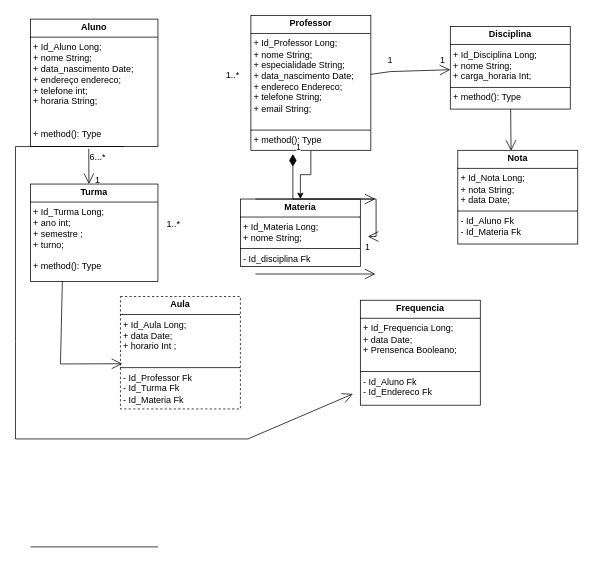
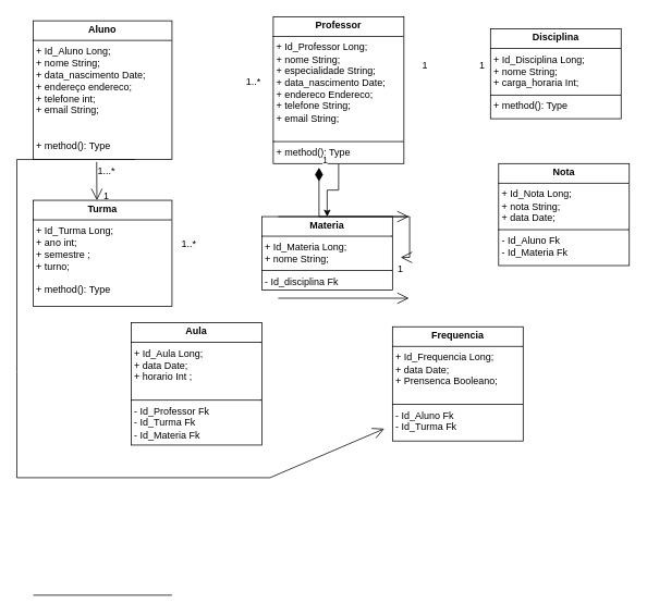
- <mxCell id="2" value="&lt;p style=&quot;margin:0px;margin-top:4px;text-align:center;&quot;&gt;&lt;b&gt;Aluno&lt;/b&gt;&lt;/p&gt;&lt;hr size=&quot;1&quot; style=&quot;border-style:solid;&quot;&gt;&lt;p style=&quot;margin:0px;margin-left:4px;&quot;&gt;+ Id_Aluno Long;&lt;/p&gt;&lt;p style=&quot;margin:0px;margin-left:4px;&quot;&gt;+ nome String;&lt;/p&gt;&lt;p style=&quot;margin:0px;margin-left:4px;&quot;&gt;+ data_nascimento Date;&lt;/p&gt;&lt;p style=&quot;margin:0px;margin-left:4px;&quot;&gt;+ endereço endereco;&lt;/p&gt;&lt;p style=&quot;margin:0px;margin-left:4px;&quot;&gt;+ telefone int;&lt;/p&gt;&lt;p style=&quot;margin:0px;margin-left:4px;&quot;&gt;+ horaria String;&lt;/p&gt;&lt;p style=&quot;margin:0px;margin-left:4px;&quot;&gt;&lt;/p&gt;&lt;p style=&quot;margin:0px;margin-left:4px;&quot;&gt;&lt;br&gt;&lt;/p&gt;&lt;p style=&quot;margin:0px;margin-left:4px;&quot;&gt;&lt;br&gt;&lt;/p&gt;&lt;p style=&quot;margin:0px;margin-left:4px;&quot;&gt;+ method(): Type&lt;/p&gt;" style="verticalAlign=top;align=left;overflow=fill;html=1;whiteSpace=wrap;" vertex="1" parent="1"><mxGeometry x="40" y="25" width="170" height="170" as="geometry" /></mxCell>
+ <mxCell id="2" value="&lt;p style=&quot;margin:0px;margin-top:4px;text-align:center;&quot;&gt;&lt;b&gt;Aluno&lt;/b&gt;&lt;/p&gt;&lt;hr size=&quot;1&quot; style=&quot;border-style:solid;&quot;&gt;&lt;p style=&quot;margin:0px;margin-left:4px;&quot;&gt;+ Id_Aluno Long;&lt;/p&gt;&lt;p style=&quot;margin:0px;margin-left:4px;&quot;&gt;+ nome String;&lt;/p&gt;&lt;p style=&quot;margin:0px;margin-left:4px;&quot;&gt;+ data_nascimento Date;&lt;/p&gt;&lt;p style=&quot;margin:0px;margin-left:4px;&quot;&gt;+ endereço endereco;&lt;/p&gt;&lt;p style=&quot;margin:0px;margin-left:4px;&quot;&gt;+ telefone int;&lt;/p&gt;&lt;p style=&quot;margin:0px;margin-left:4px;&quot;&gt;+ email String;&lt;/p&gt;&lt;p style=&quot;margin:0px;margin-left:4px;&quot;&gt;&lt;/p&gt;&lt;p style=&quot;margin:0px;margin-left:4px;&quot;&gt;&lt;br&gt;&lt;/p&gt;&lt;p style=&quot;margin:0px;margin-left:4px;&quot;&gt;&lt;br&gt;&lt;/p&gt;&lt;p style=&quot;margin:0px;margin-left:4px;&quot;&gt;+ method(): Type&lt;/p&gt;" style="verticalAlign=top;align=left;overflow=fill;html=1;whiteSpace=wrap;" vertex="1" parent="1"><mxGeometry x="40" y="25" width="170" height="170" as="geometry" /></mxCell>
- <mxCell id="17" value="" style="endArrow=open;endFill=1;endSize=12;html=1;rounded=0;" edge="1" parent="1" source="4" target="6"><mxGeometry width="160" relative="1" as="geometry"><mxPoint x="440" y="95" as="sourcePoint" /><mxPoint x="600" y="95" as="targetPoint" /><Array as="points"><mxPoint x="520" y="95" /></Array></mxGeometry></mxCell>
- <mxCell id="23" value="" style="endArrow=open;endFill=1;endSize=12;html=1;rounded=0;entryX=0.444;entryY=0.005;entryDx=0;entryDy=0;entryPerimeter=0;" edge="1" parent="1" source="6" target="9"><mxGeometry width="160" relative="1" as="geometry"><mxPoint x="620" y="109.5" as="sourcePoint" /><mxPoint x="780" y="109.5" as="targetPoint" /></mxGeometry></mxCell>
- <mxCell id="13" value="6...*" style="text;html=1;align=center;verticalAlign=middle;whiteSpace=wrap;rounded=0;" vertex="1" parent="1"><mxGeometry x="100" y="195" width="60" height="30" as="geometry" /></mxCell>
+ <mxCell id="13" value="1...*" style="text;html=1;align=center;verticalAlign=middle;whiteSpace=wrap;rounded=0;" vertex="1" parent="1"><mxGeometry x="100" y="195" width="60" height="30" as="geometry" /></mxCell>
- <mxCell id="10" value="&lt;p style=&quot;margin:0px;margin-top:4px;text-align:center;&quot;&gt;&lt;b&gt;Frequencia&lt;/b&gt;&lt;/p&gt;&lt;hr size=&quot;1&quot; style=&quot;border-style:solid;&quot;&gt;&lt;p style=&quot;margin:0px;margin-left:4px;&quot;&gt;+ Id_Frequencia Long;&lt;/p&gt;&lt;p style=&quot;margin:0px;margin-left:4px;&quot;&gt;&lt;span style=&quot;background-color: initial;&quot;&gt;+ data Date;&lt;/span&gt;&lt;/p&gt;&lt;p style=&quot;margin: 0px 0px 0px 4px;&quot;&gt;+ Prensenca Booleano;&lt;/p&gt;&lt;div&gt;&lt;br&gt;&lt;/div&gt;&lt;hr size=&quot;1&quot; style=&quot;border-style:solid;&quot;&gt;&lt;p style=&quot;margin:0px;margin-left:4px;&quot;&gt;- Id_Aluno Fk&lt;/p&gt;&lt;p style=&quot;margin:0px;margin-left:4px;&quot;&gt;- Id_Endereco Fk&lt;/p&gt;&lt;p style=&quot;margin:0px;margin-left:4px;&quot;&gt;&lt;br&gt;&lt;/p&gt;" style="verticalAlign=top;align=left;overflow=fill;html=1;whiteSpace=wrap;" vertex="1" parent="1"><mxGeometry x="480" y="400" width="160" height="140" as="geometry" /></mxCell>
+ <mxCell id="10" value="&lt;p style=&quot;margin:0px;margin-top:4px;text-align:center;&quot;&gt;&lt;b&gt;Frequencia&lt;/b&gt;&lt;/p&gt;&lt;hr size=&quot;1&quot; style=&quot;border-style:solid;&quot;&gt;&lt;p style=&quot;margin:0px;margin-left:4px;&quot;&gt;+ Id_Frequencia Long;&lt;/p&gt;&lt;p style=&quot;margin:0px;margin-left:4px;&quot;&gt;&lt;span style=&quot;background-color: initial;&quot;&gt;+ data Date;&lt;/span&gt;&lt;/p&gt;&lt;p style=&quot;margin: 0px 0px 0px 4px;&quot;&gt;+ Prensenca Booleano;&lt;/p&gt;&lt;div&gt;&lt;br&gt;&lt;/div&gt;&lt;hr size=&quot;1&quot; style=&quot;border-style:solid;&quot;&gt;&lt;p style=&quot;margin:0px;margin-left:4px;&quot;&gt;- Id_Aluno Fk&lt;/p&gt;&lt;p style=&quot;margin:0px;margin-left:4px;&quot;&gt;- Id_Turma Fk&lt;/p&gt;&lt;p style=&quot;margin:0px;margin-left:4px;&quot;&gt;&lt;br&gt;&lt;/p&gt;" style="verticalAlign=top;align=left;overflow=fill;html=1;whiteSpace=wrap;" vertex="1" parent="1"><mxGeometry x="480" y="400" width="160" height="140" as="geometry" /></mxCell>
- <mxCell id="26" value="" style="endArrow=open;endFill=1;endSize=12;html=1;rounded=0;entryX=0.015;entryY=0.598;entryDx=0;entryDy=0;entryPerimeter=0;exitX=0.25;exitY=1;exitDx=0;exitDy=0;" edge="1" parent="1" source="7" target="11"><mxGeometry width="160" relative="1" as="geometry"><mxPoint x="50" y="355" as="sourcePoint" /><mxPoint x="210" y="355" as="targetPoint" /><Array as="points"><mxPoint x="80" y="485" /></Array></mxGeometry></mxCell>
- <mxCell id="11" value="&lt;p style=&quot;margin:0px;margin-top:4px;text-align:center;&quot;&gt;&lt;b&gt;Aula&lt;/b&gt;&lt;/p&gt;&lt;hr size=&quot;1&quot; style=&quot;border-style:solid;&quot;&gt;&lt;p style=&quot;margin:0px;margin-left:4px;&quot;&gt;+ Id_Aula Long;&lt;/p&gt;&lt;p style=&quot;margin:0px;margin-left:4px;&quot;&gt;&lt;span style=&quot;background-color: initial;&quot;&gt;+ data Date;&lt;/span&gt;&lt;/p&gt;&lt;p style=&quot;margin: 0px 0px 0px 4px;&quot;&gt;+ horario Int ;&lt;/p&gt;&lt;div&gt;&lt;br&gt;&lt;/div&gt;&lt;hr size=&quot;1&quot; style=&quot;border-style:solid;&quot;&gt;&lt;p style=&quot;margin:0px;margin-left:4px;&quot;&gt;- Id_Professor Fk&lt;/p&gt;&lt;p style=&quot;margin:0px;margin-left:4px;&quot;&gt;- Id_Turma Fk&lt;/p&gt;&lt;p style=&quot;margin: 0px 0px 0px 4px;&quot;&gt;- Id_Materia Fk&lt;/p&gt;&lt;p style=&quot;margin: 0px 0px 0px 4px;&quot;&gt;&lt;br&gt;&lt;/p&gt;&lt;p style=&quot;margin:0px;margin-left:4px;&quot;&gt;&lt;br&gt;&lt;/p&gt;" style="verticalAlign=top;align=left;overflow=fill;html=1;whiteSpace=wrap;dashed=1;" vertex="1" parent="1"><mxGeometry x="160" y="395" width="160" height="150" as="geometry" /></mxCell>
+ <mxCell id="11" value="&lt;p style=&quot;margin:0px;margin-top:4px;text-align:center;&quot;&gt;&lt;b&gt;Aula&lt;/b&gt;&lt;/p&gt;&lt;hr size=&quot;1&quot; style=&quot;border-style:solid;&quot;&gt;&lt;p style=&quot;margin:0px;margin-left:4px;&quot;&gt;+ Id_Aula Long;&lt;/p&gt;&lt;p style=&quot;margin:0px;margin-left:4px;&quot;&gt;&lt;span style=&quot;background-color: initial;&quot;&gt;+ data Date;&lt;/span&gt;&lt;/p&gt;&lt;p style=&quot;margin: 0px 0px 0px 4px;&quot;&gt;+ horario Int ;&lt;/p&gt;&lt;div&gt;&lt;br&gt;&lt;/div&gt;&lt;hr size=&quot;1&quot; style=&quot;border-style:solid;&quot;&gt;&lt;p style=&quot;margin:0px;margin-left:4px;&quot;&gt;- Id_Professor Fk&lt;/p&gt;&lt;p style=&quot;margin:0px;margin-left:4px;&quot;&gt;- Id_Turma Fk&lt;/p&gt;&lt;p style=&quot;margin: 0px 0px 0px 4px;&quot;&gt;- Id_Materia Fk&lt;/p&gt;&lt;p style=&quot;margin: 0px 0px 0px 4px;&quot;&gt;&lt;br&gt;&lt;/p&gt;&lt;p style=&quot;margin:0px;margin-left:4px;&quot;&gt;&lt;br&gt;&lt;/p&gt;" style="verticalAlign=top;align=left;overflow=fill;html=1;whiteSpace=wrap;" vertex="1" parent="1"><mxGeometry x="160" y="395" width="160" height="150" as="geometry" /></mxCell>
